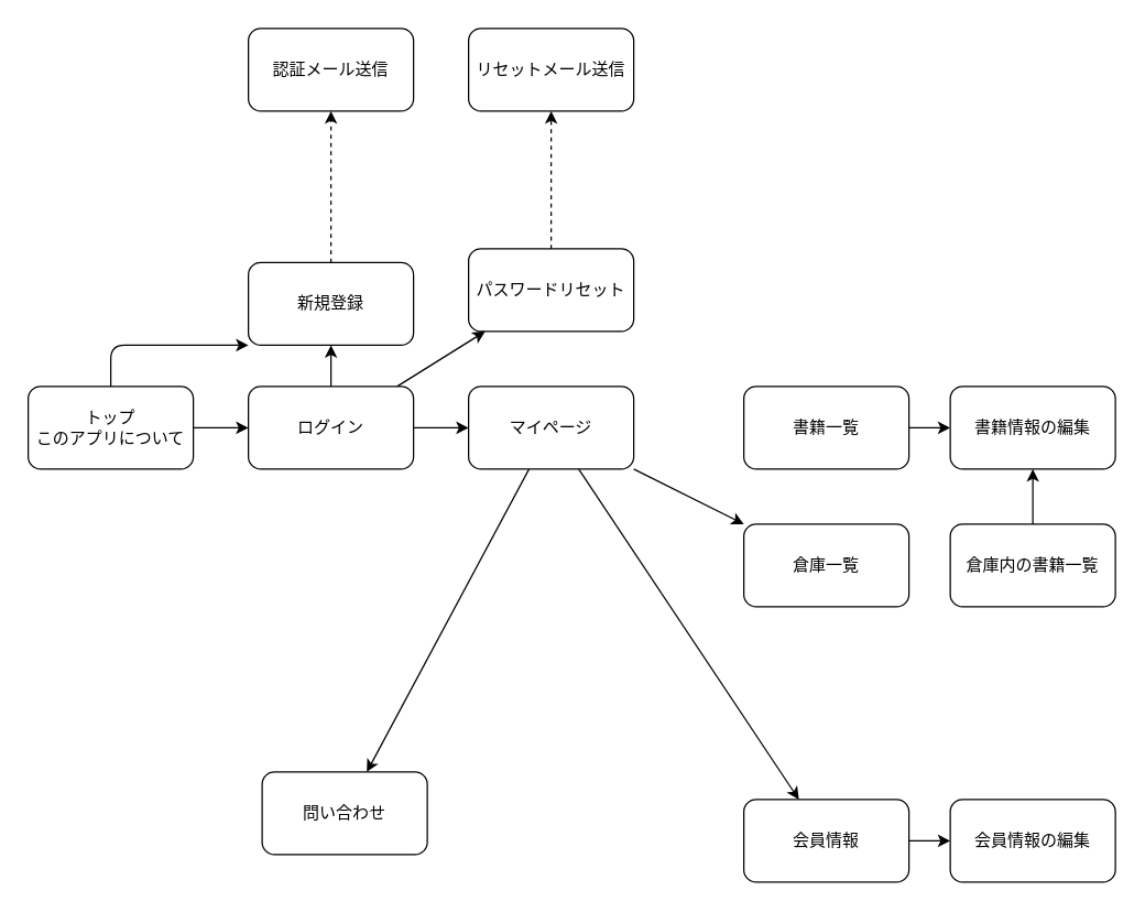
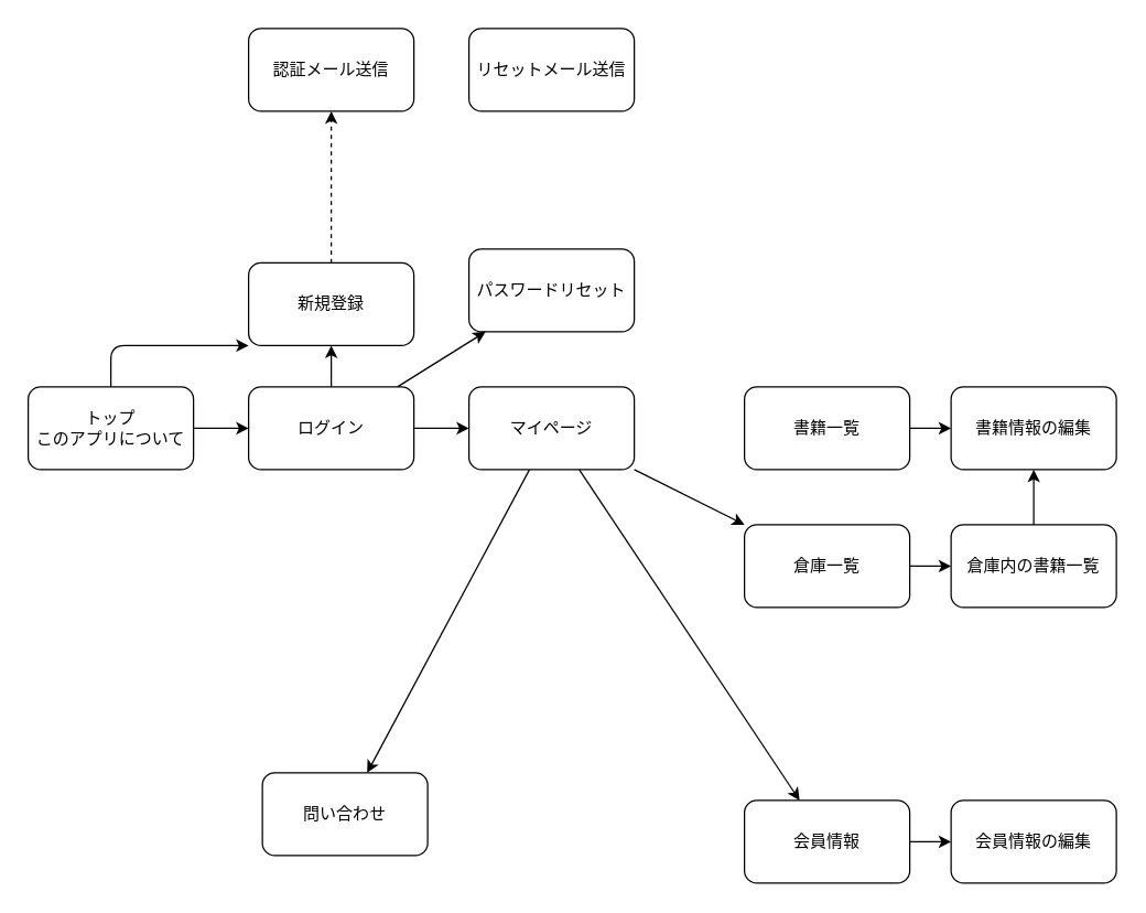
- <mxCell id="5" style="edgeStyle=none;html=1;dashed=1;" parent="1" source="6" target="24" edge="1"><mxGeometry relative="1" as="geometry" /></mxCell>
+ <mxCell id="26" style="edgeStyle=none;html=1;" edge="1" parent="1" source="27" target="29"><mxGeometry relative="1" as="geometry" /></mxCell>
